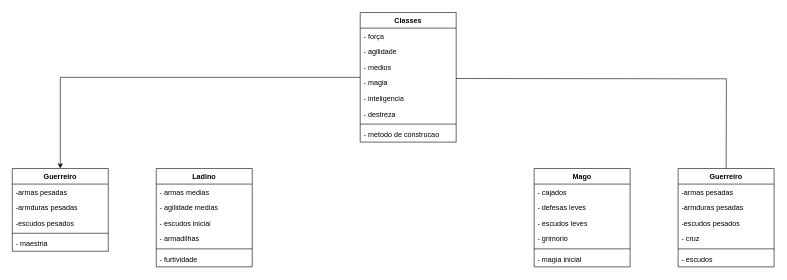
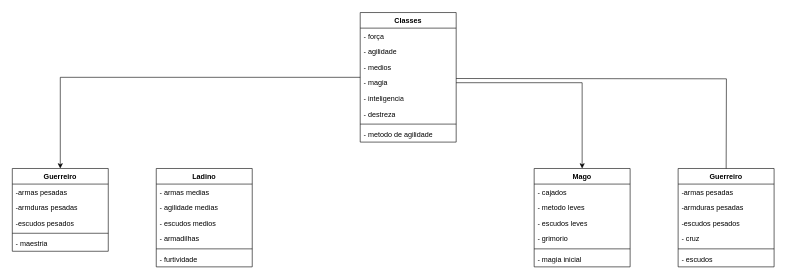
+ <mxCell id="32" style="edgeStyle=orthogonalEdgeStyle;rounded=0;orthogonalLoop=1;jettySize=auto;html=1;exitX=1;exitY=0.5;exitDx=0;exitDy=0;" edge="1" parent="1" source="7" target="25"><mxGeometry relative="1" as="geometry" /></mxCell>
- <mxCell id="11" value="- metodo de construcao" style="text;strokeColor=none;fillColor=none;align=left;verticalAlign=top;spacingLeft=4;spacingRight=4;overflow=hidden;rotatable=0;points=[[0,0.5],[1,0.5]];portConstraint=eastwest;whiteSpace=wrap;html=1;" vertex="1" parent="3"><mxGeometry y="190" width="160" height="26" as="geometry" /></mxCell>
+ <mxCell id="11" value="- metodo de agilidade" style="text;strokeColor=none;fillColor=none;align=left;verticalAlign=top;spacingLeft=4;spacingRight=4;overflow=hidden;rotatable=0;points=[[0,0.5],[1,0.5]];portConstraint=eastwest;whiteSpace=wrap;html=1;" vertex="1" parent="3"><mxGeometry y="190" width="160" height="26" as="geometry" /></mxCell>
- <mxCell id="27" value="- defesas leves" style="text;strokeColor=none;fillColor=none;align=left;verticalAlign=top;spacingLeft=4;spacingRight=4;overflow=hidden;rotatable=0;points=[[0,0.5],[1,0.5]];portConstraint=eastwest;whiteSpace=wrap;html=1;" vertex="1" parent="25"><mxGeometry y="52" width="160" height="26" as="geometry" /></mxCell>
+ <mxCell id="27" value="- metodo leves" style="text;strokeColor=none;fillColor=none;align=left;verticalAlign=top;spacingLeft=4;spacingRight=4;overflow=hidden;rotatable=0;points=[[0,0.5],[1,0.5]];portConstraint=eastwest;whiteSpace=wrap;html=1;" vertex="1" parent="25"><mxGeometry y="52" width="160" height="26" as="geometry" /></mxCell>
- <mxCell id="21" value="- escudos inicial" style="text;strokeColor=none;fillColor=none;align=left;verticalAlign=top;spacingLeft=4;spacingRight=4;overflow=hidden;rotatable=0;points=[[0,0.5],[1,0.5]];portConstraint=eastwest;whiteSpace=wrap;html=1;" vertex="1" parent="18"><mxGeometry y="78" width="160" height="26" as="geometry" /></mxCell>
+ <mxCell id="21" value="- escudos medios" style="text;strokeColor=none;fillColor=none;align=left;verticalAlign=top;spacingLeft=4;spacingRight=4;overflow=hidden;rotatable=0;points=[[0,0.5],[1,0.5]];portConstraint=eastwest;whiteSpace=wrap;html=1;" vertex="1" parent="18"><mxGeometry y="78" width="160" height="26" as="geometry" /></mxCell>
